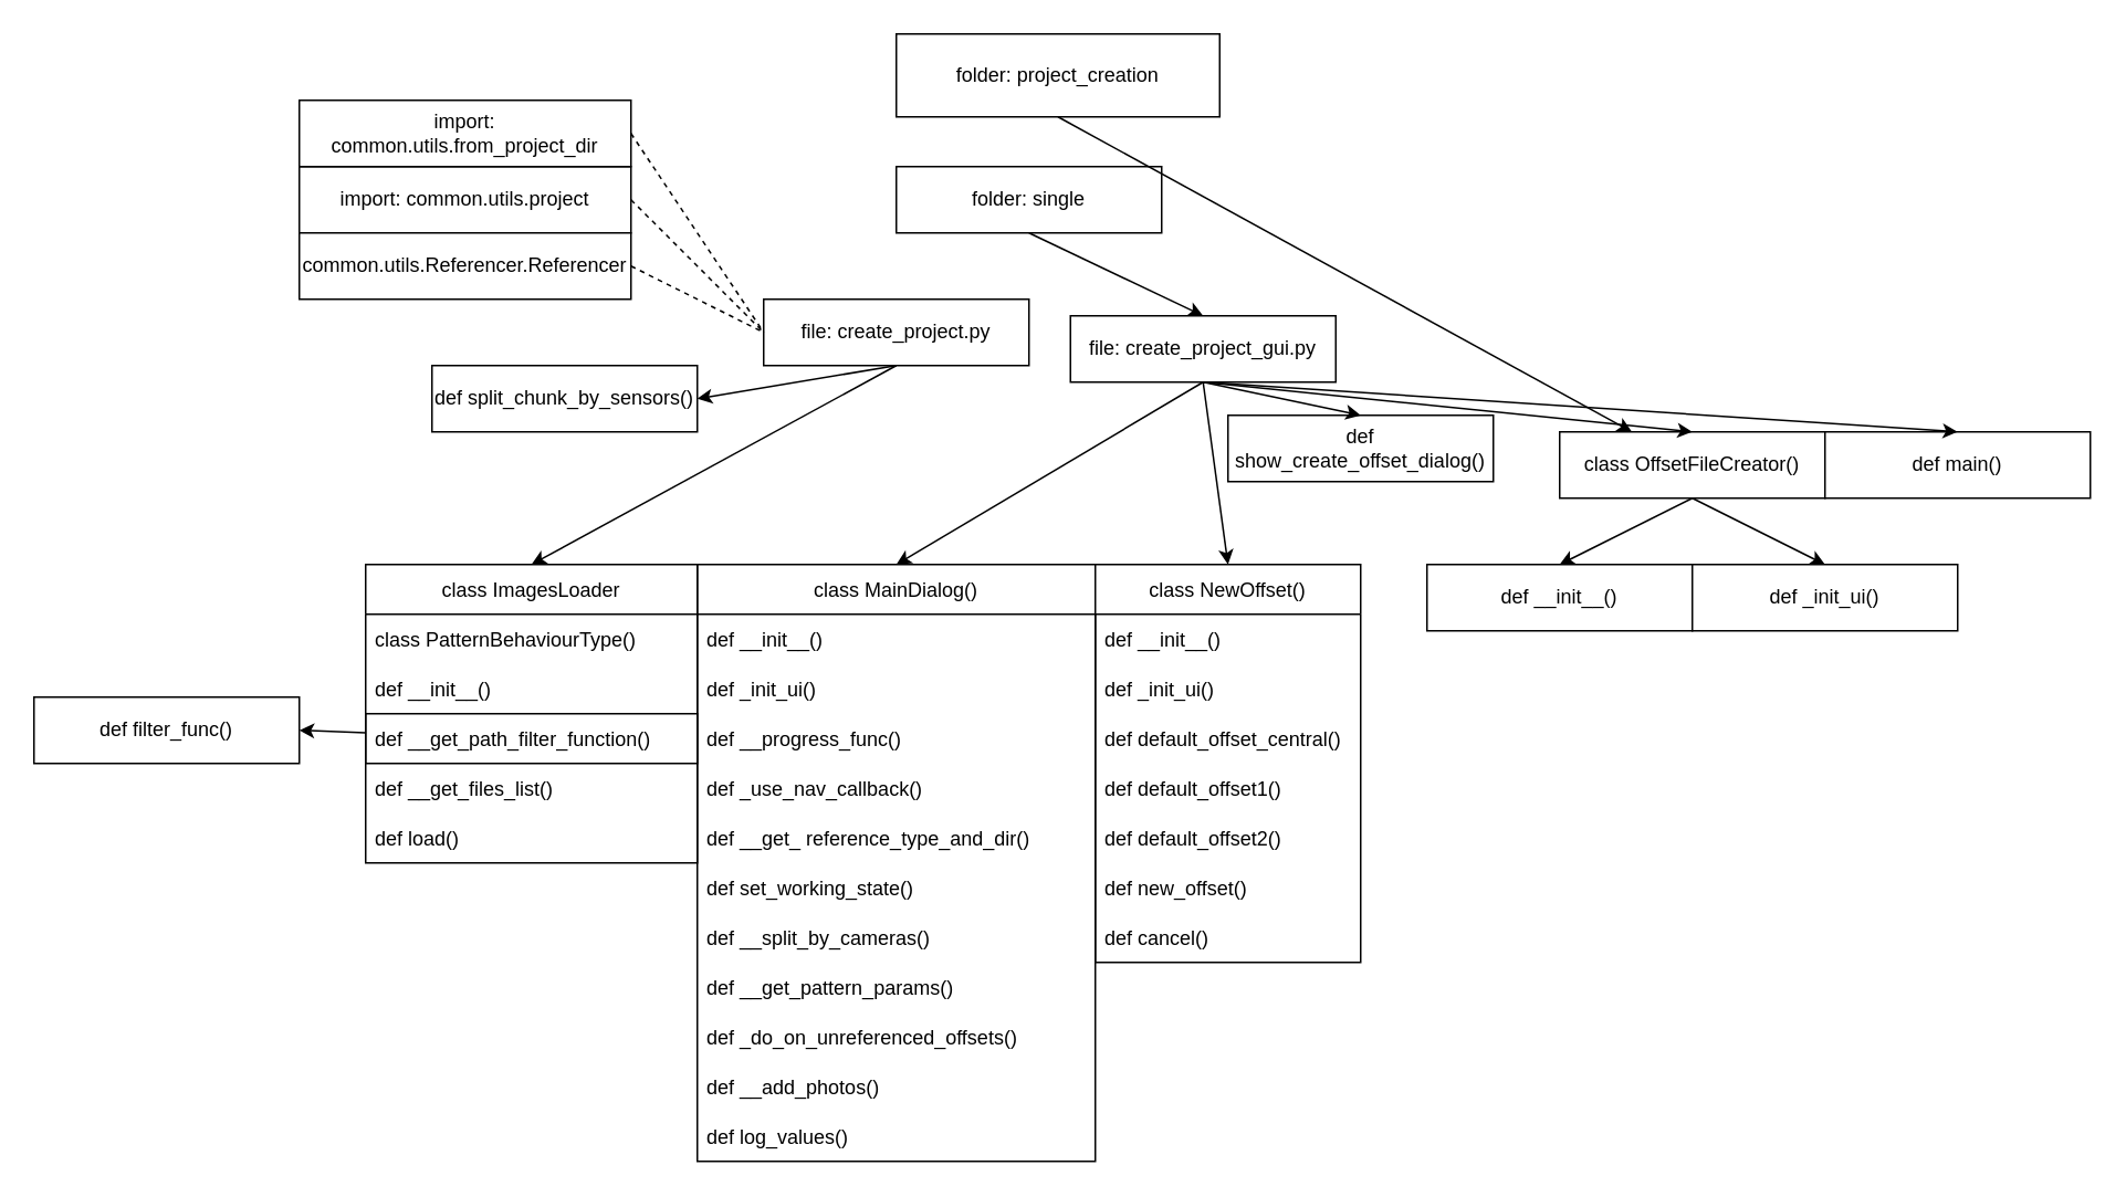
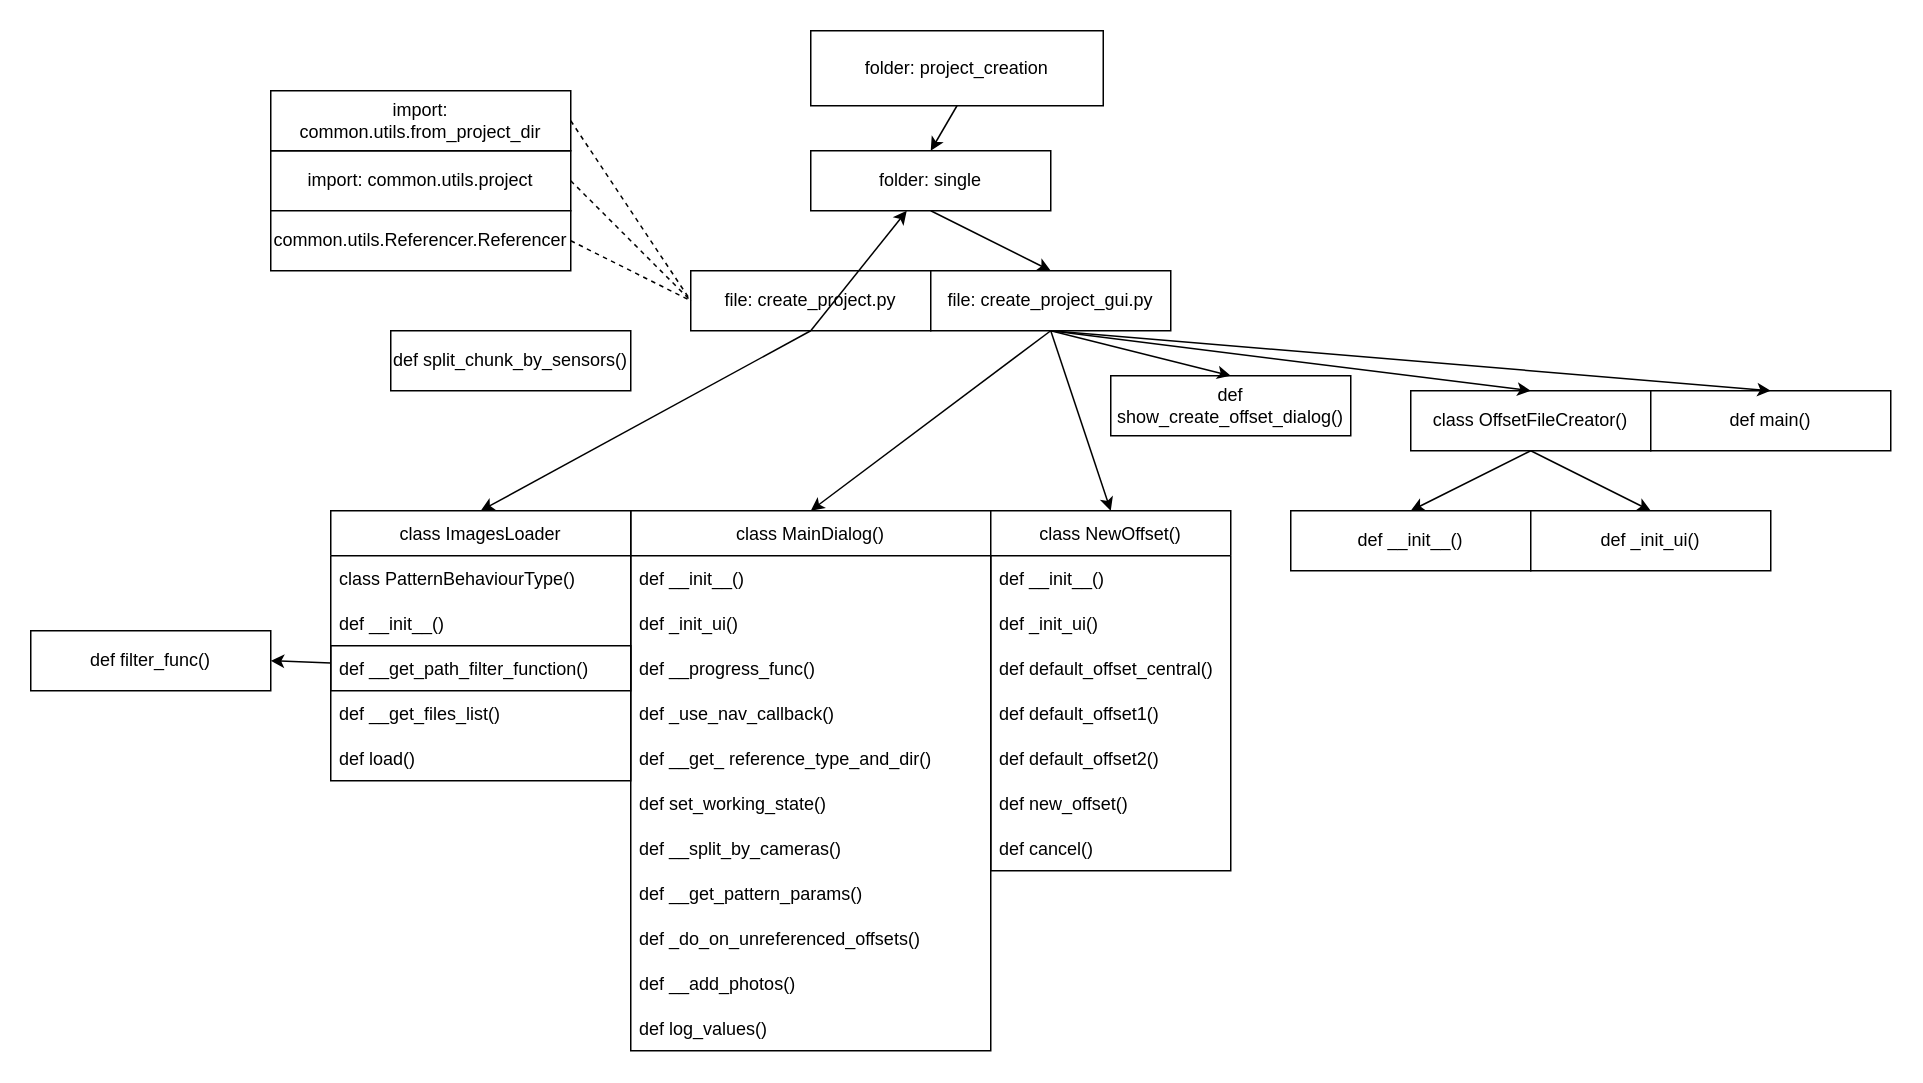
- <mxCell id="4" value="" style="endArrow=classic;html=1;rounded=0;exitX=0.5;exitY=1;exitDx=0;exitDy=0;" edge="1" parent="1" source="2" target="14"><mxGeometry width="50" height="50" relative="1" as="geometry"><mxPoint x="540" y="190" as="sourcePoint" /><mxPoint x="590" y="140" as="targetPoint" /></mxGeometry></mxCell>
+ <mxCell id="4" value="" style="endArrow=classic;html=1;rounded=0;exitX=0.5;exitY=1;exitDx=0;exitDy=0;entryX=0.5;entryY=0;entryDx=0;entryDy=0;" edge="1" parent="1" source="2" target="3"><mxGeometry width="50" height="50" relative="1" as="geometry"><mxPoint x="540" y="190" as="sourcePoint" /><mxPoint x="590" y="140" as="targetPoint" /></mxGeometry></mxCell>
- <mxCell id="6" value="file: create_project_gui.py" style="rounded=0;whiteSpace=wrap;html=1;" vertex="1" parent="1"><mxGeometry x="645" y="190" width="160" height="40" as="geometry" /></mxCell>
+ <mxCell id="6" value="file: create_project_gui.py" style="rounded=0;whiteSpace=wrap;html=1;" vertex="1" parent="1"><mxGeometry x="620" y="180" width="160" height="40" as="geometry" /></mxCell>
- <mxCell id="10" value="" style="endArrow=classic;html=1;rounded=0;exitX=0.5;exitY=1;exitDx=0;exitDy=0;entryX=1;entryY=0.5;entryDx=0;entryDy=0;" edge="1" parent="1" source="5" target="9"><mxGeometry width="50" height="50" relative="1" as="geometry"><mxPoint x="680" y="270" as="sourcePoint" /><mxPoint x="730" y="220" as="targetPoint" /></mxGeometry></mxCell>
+ <mxCell id="10" value="" style="endArrow=classic;html=1;rounded=0;exitX=0.5;exitY=1;exitDx=0;exitDy=0;" edge="1" parent="1" source="5" target="3"><mxGeometry width="50" height="50" relative="1" as="geometry"><mxPoint x="680" y="270" as="sourcePoint" /><mxPoint x="730" y="220" as="targetPoint" /></mxGeometry></mxCell>
